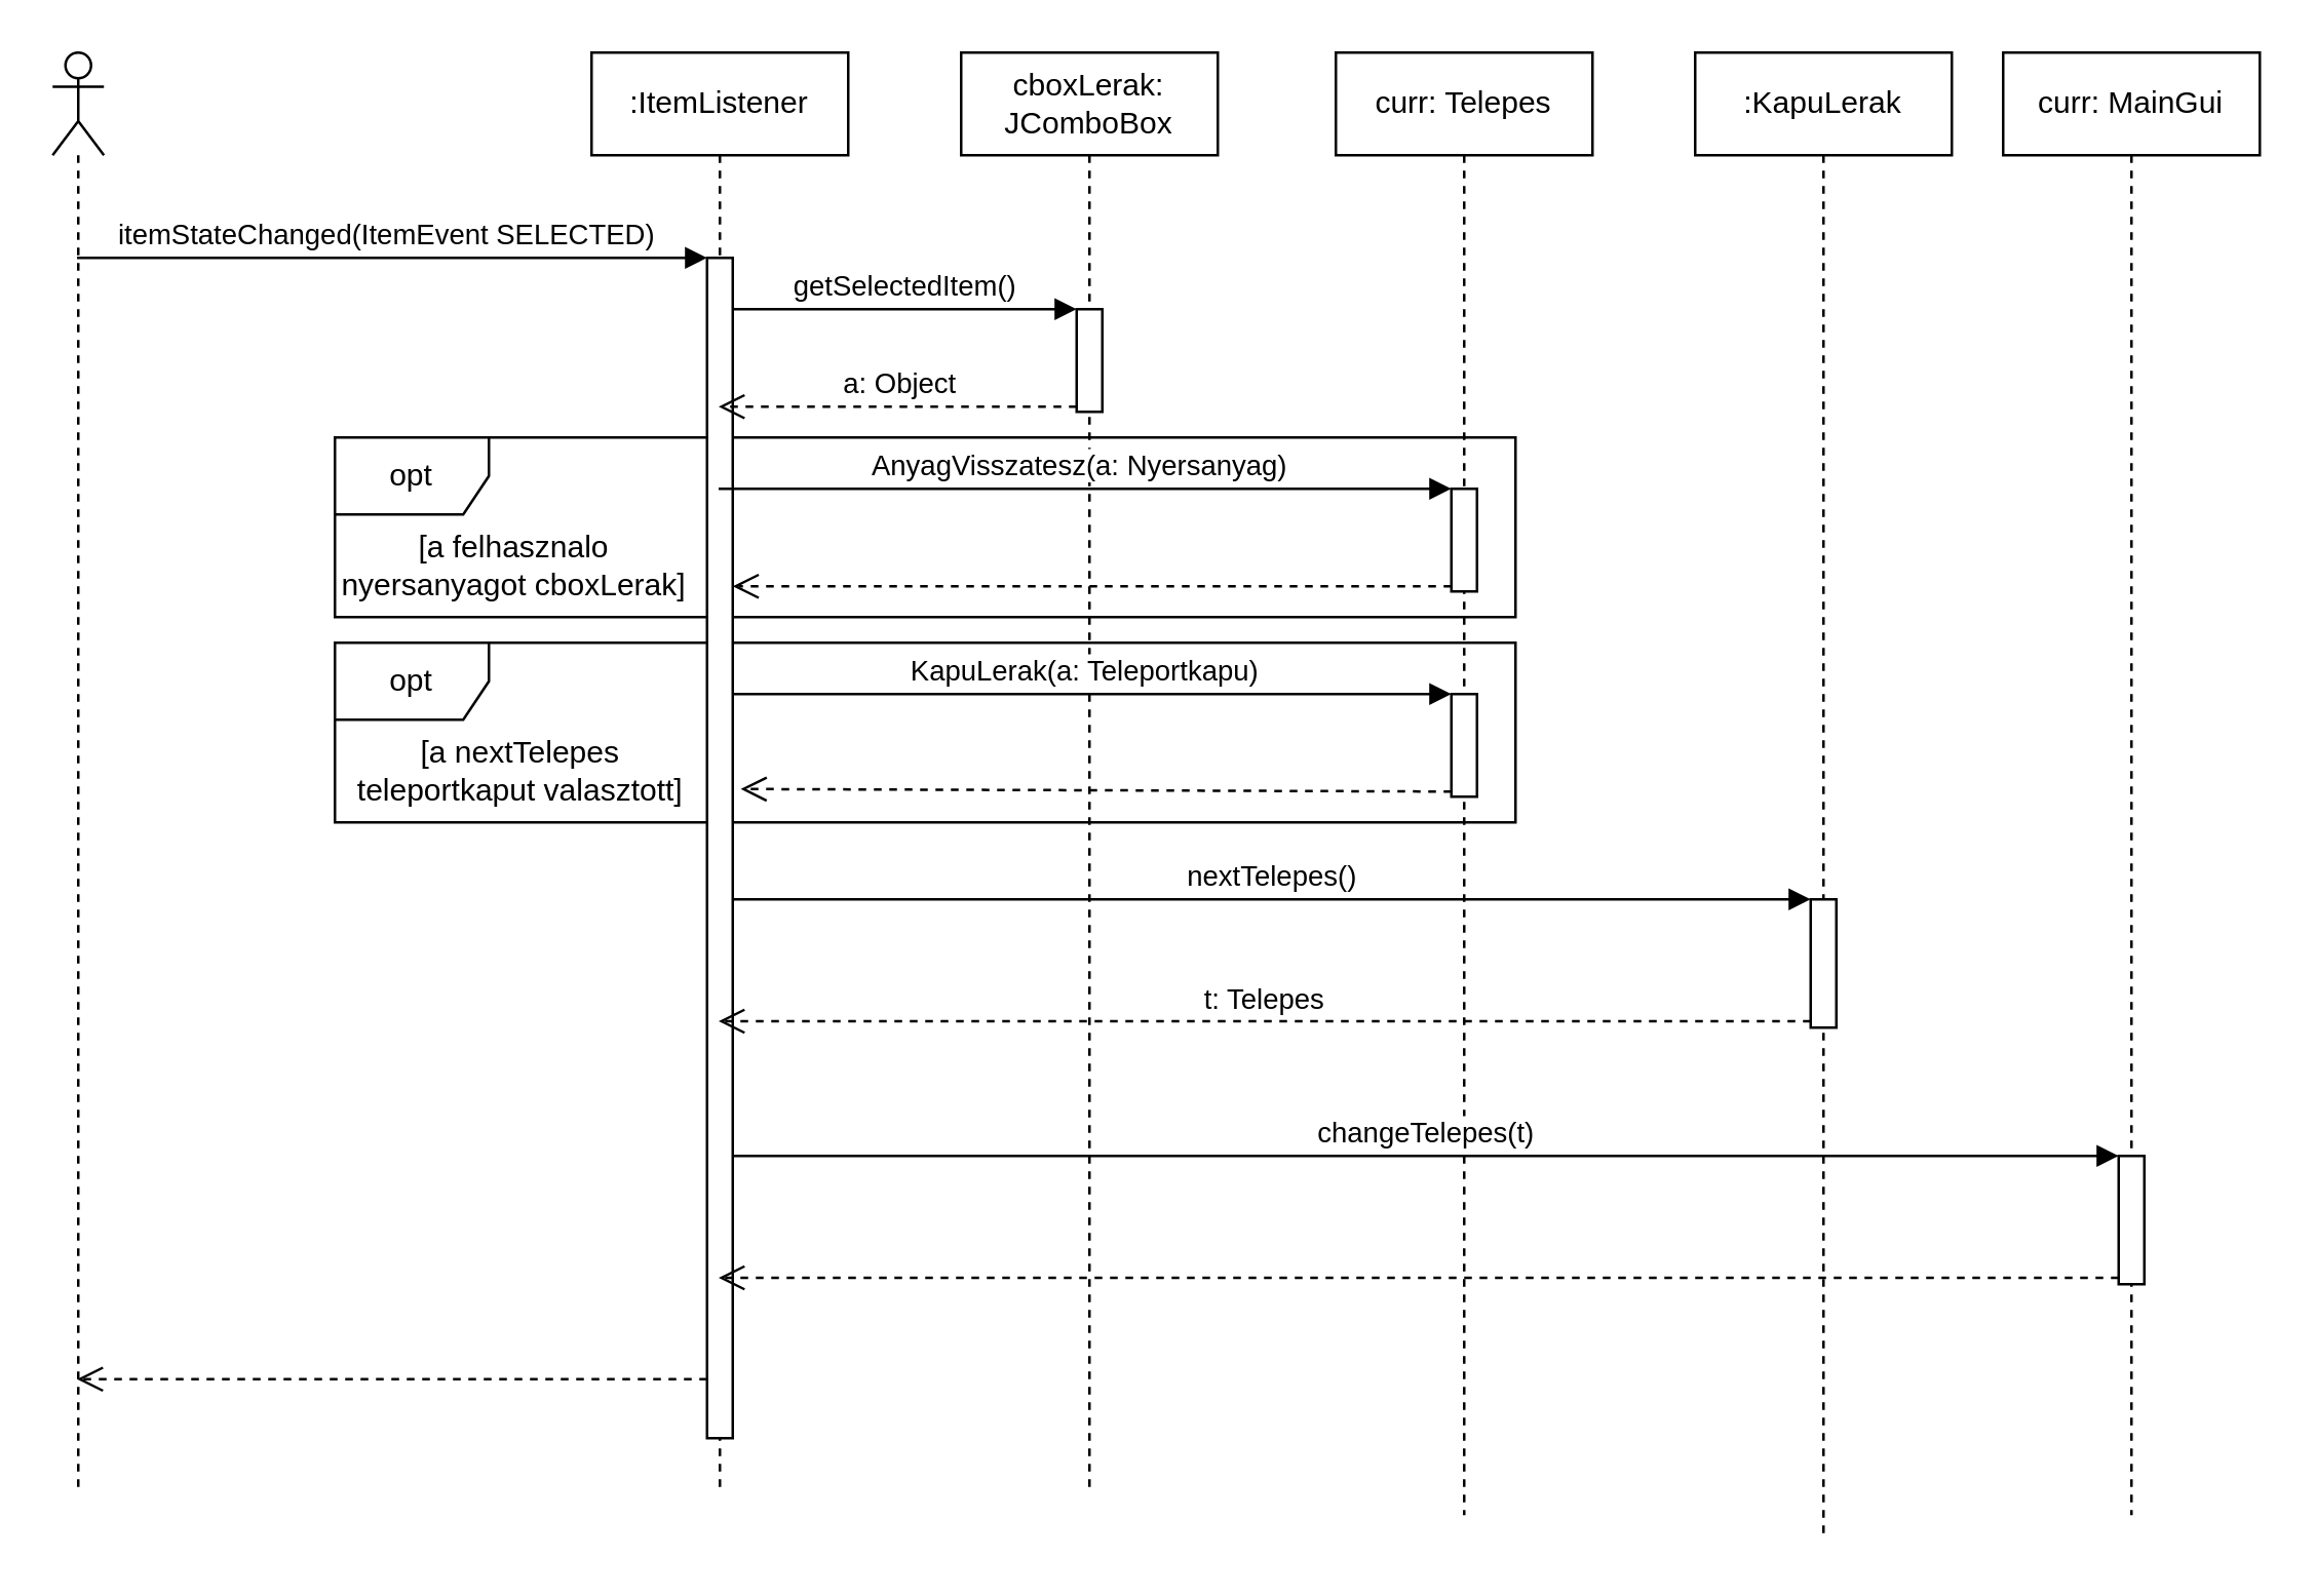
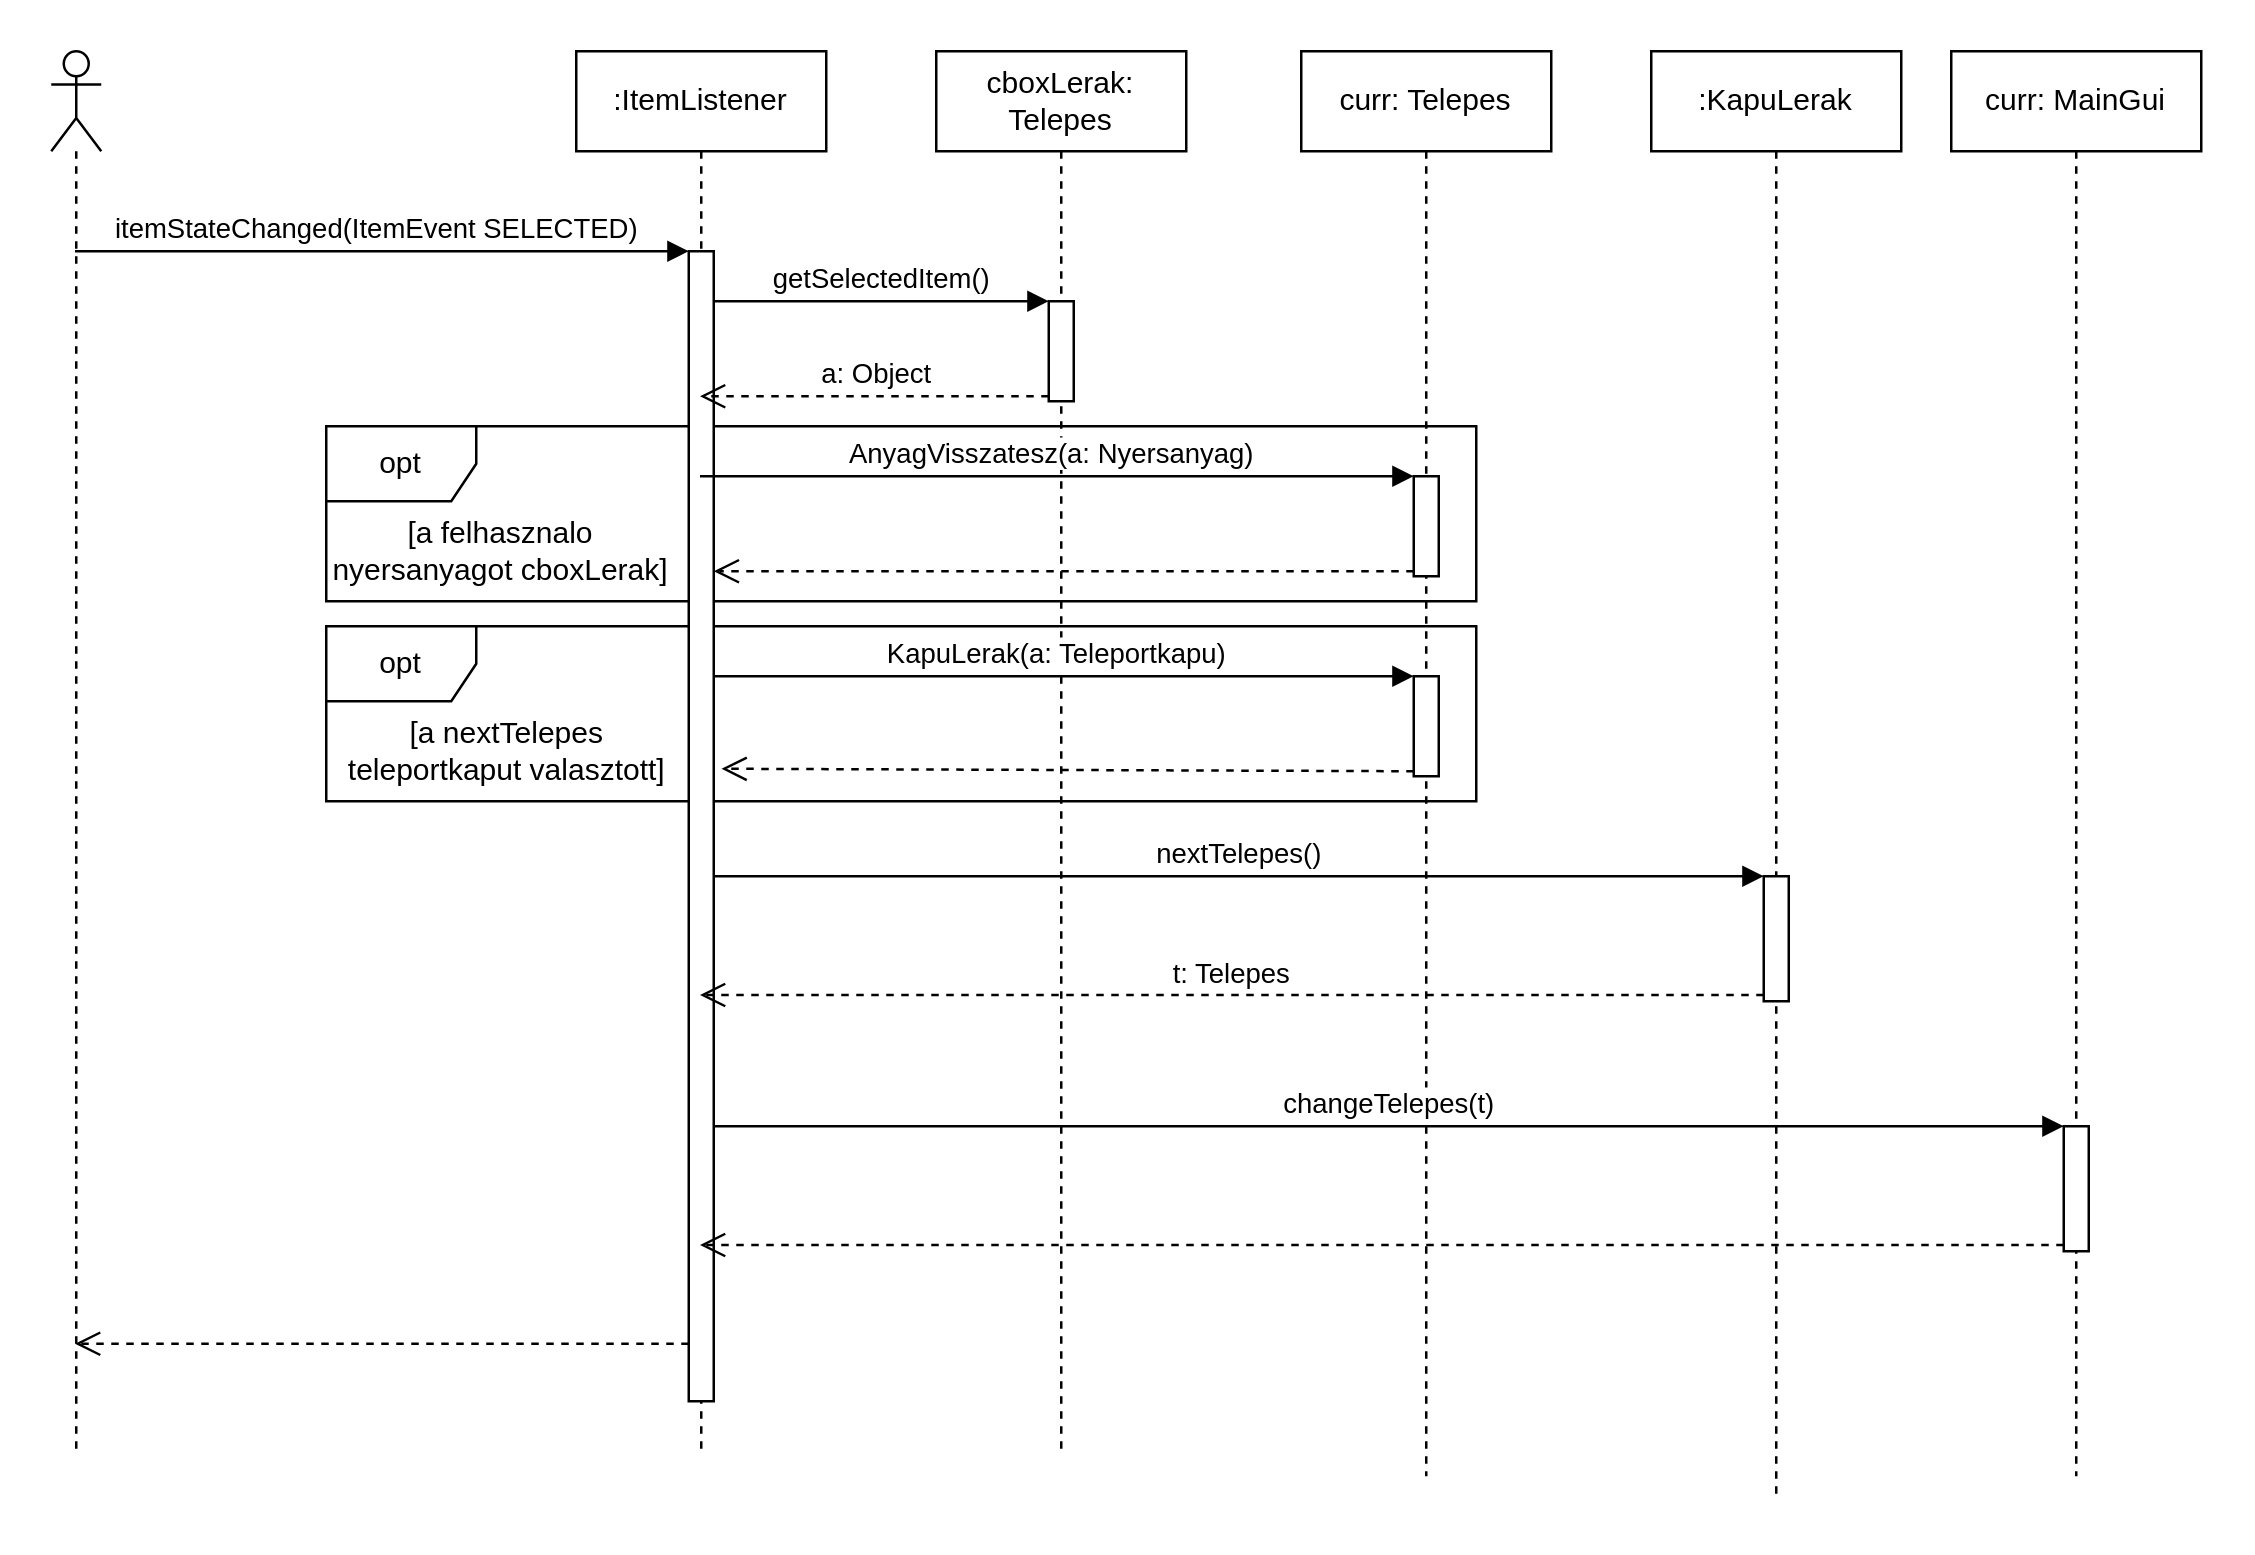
- <mxCell id="9" value="cboxLerak: JComboBox" style="shape=umlLifeline;perimeter=lifelinePerimeter;whiteSpace=wrap;html=1;container=1;collapsible=0;recursiveResize=0;outlineConnect=0;" parent="1" vertex="1"><mxGeometry x="374" y="20" width="100" height="560" as="geometry" /></mxCell>
+ <mxCell id="9" value="cboxLerak: Telepes" style="shape=umlLifeline;perimeter=lifelinePerimeter;whiteSpace=wrap;html=1;container=1;collapsible=0;recursiveResize=0;outlineConnect=0;" parent="1" vertex="1"><mxGeometry x="374" y="20" width="100" height="560" as="geometry" /></mxCell>
